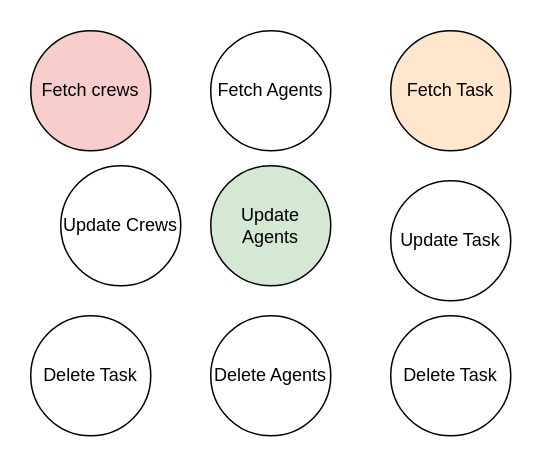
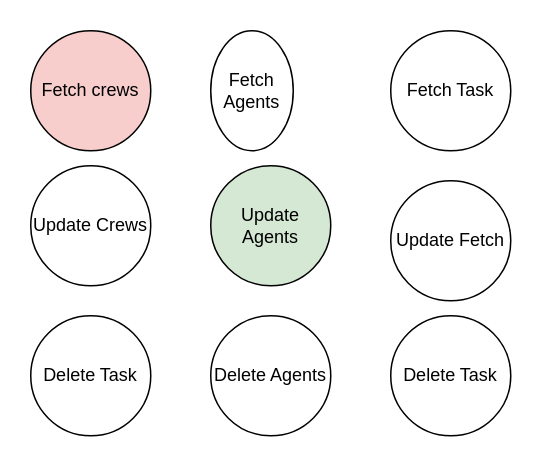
- <mxCell id="3" value="Fetch Agents" style="ellipse;whiteSpace=wrap;html=1;aspect=fixed;" vertex="1" parent="1"><mxGeometry x="140" y="20" width="80" height="80" as="geometry" /></mxCell>
+ <mxCell id="3" value="Fetch Agents" style="ellipse;whiteSpace=wrap;html=1;aspect=fixed;" vertex="1" parent="1"><mxGeometry x="140" y="20" width="55" height="80" as="geometry" /></mxCell>
- <mxCell id="4" value="Fetch Task" style="ellipse;whiteSpace=wrap;html=1;aspect=fixed;fillColor=#ffe6cc;" vertex="1" parent="1"><mxGeometry x="260" y="20" width="80" height="80" as="geometry" /></mxCell>
+ <mxCell id="4" value="Fetch Task" style="ellipse;whiteSpace=wrap;html=1;aspect=fixed;" vertex="1" parent="1"><mxGeometry x="260" y="20" width="80" height="80" as="geometry" /></mxCell>
- <mxCell id="5" value="Update Crews" style="ellipse;whiteSpace=wrap;html=1;aspect=fixed;" vertex="1" parent="1"><mxGeometry x="40" y="110" width="80" height="80" as="geometry" /></mxCell>
+ <mxCell id="5" value="Update Crews" style="ellipse;whiteSpace=wrap;html=1;aspect=fixed;" vertex="1" parent="1"><mxGeometry x="20" y="110" width="80" height="80" as="geometry" /></mxCell>
- <mxCell id="7" value="Update Task" style="ellipse;whiteSpace=wrap;html=1;aspect=fixed;" vertex="1" parent="1"><mxGeometry x="260" y="120" width="80" height="80" as="geometry" /></mxCell>
+ <mxCell id="7" value="Update Fetch" style="ellipse;whiteSpace=wrap;html=1;aspect=fixed;" vertex="1" parent="1"><mxGeometry x="260" y="120" width="80" height="80" as="geometry" /></mxCell>
